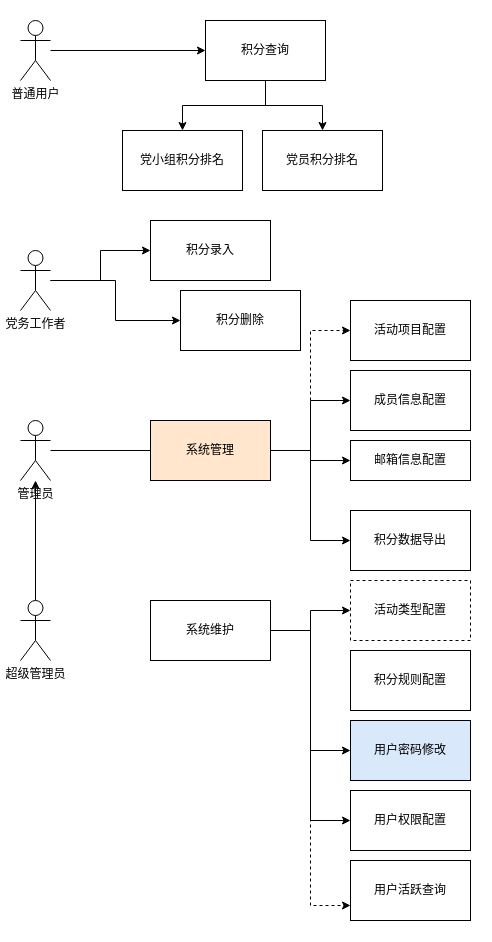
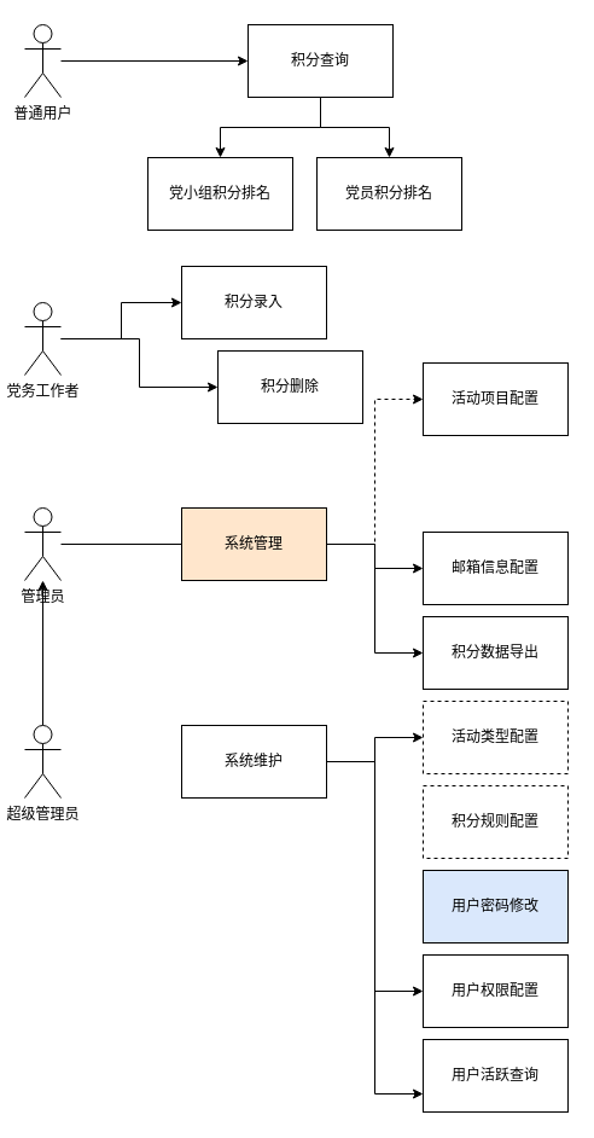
- <mxCell id="6" style="edgeStyle=orthogonalEdgeStyle;rounded=0;orthogonalLoop=1;jettySize=auto;html=1;entryX=0;entryY=0.5;entryDx=0;entryDy=0;" edge="1" parent="1" source="10" target="27"><mxGeometry relative="1" as="geometry" /></mxCell>
- <mxCell id="27" value="成员信息配置" style="rounded=0;whiteSpace=wrap;html=1;" vertex="1" parent="1"><mxGeometry x="350" y="370" width="120" height="60" as="geometry" /></mxCell>
- <mxCell id="28" value="邮箱信息配置" style="rounded=0;whiteSpace=wrap;html=1;" vertex="1" parent="1"><mxGeometry x="350" y="440" width="120" height="40" as="geometry" /></mxCell>
+ <mxCell id="28" value="邮箱信息配置" style="rounded=0;whiteSpace=wrap;html=1;" vertex="1" parent="1"><mxGeometry x="350" y="440" width="120" height="60" as="geometry" /></mxCell>
- <mxCell id="33" value="积分规则配置" style="rounded=0;whiteSpace=wrap;html=1;" vertex="1" parent="1"><mxGeometry x="350" y="650" width="120" height="60" as="geometry" /></mxCell>
+ <mxCell id="33" value="积分规则配置" style="rounded=0;whiteSpace=wrap;html=1;dashed=1;" vertex="1" parent="1"><mxGeometry x="350" y="650" width="120" height="60" as="geometry" /></mxCell>
- <mxCell id="12" style="edgeStyle=orthogonalEdgeStyle;rounded=0;orthogonalLoop=1;jettySize=auto;html=1;exitX=1;exitY=0.5;exitDx=0;exitDy=0;entryX=0;entryY=0.5;entryDx=0;entryDy=0;" edge="1" parent="1" source="15" target="34"><mxGeometry relative="1" as="geometry" /></mxCell>
- <mxCell id="14" style="edgeStyle=orthogonalEdgeStyle;rounded=0;orthogonalLoop=1;jettySize=auto;html=1;exitX=1;exitY=0.5;exitDx=0;exitDy=0;entryX=0;entryY=0.75;entryDx=0;entryDy=0;dashed=1;" edge="1" parent="1" source="15" target="36"><mxGeometry relative="1" as="geometry" /></mxCell>
+ <mxCell id="14" style="edgeStyle=orthogonalEdgeStyle;rounded=0;orthogonalLoop=1;jettySize=auto;html=1;exitX=1;exitY=0.5;exitDx=0;exitDy=0;entryX=0;entryY=0.75;entryDx=0;entryDy=0;" edge="1" parent="1" source="15" target="36"><mxGeometry relative="1" as="geometry" /></mxCell>
